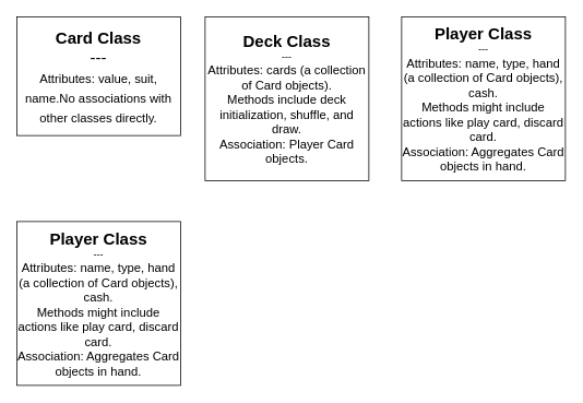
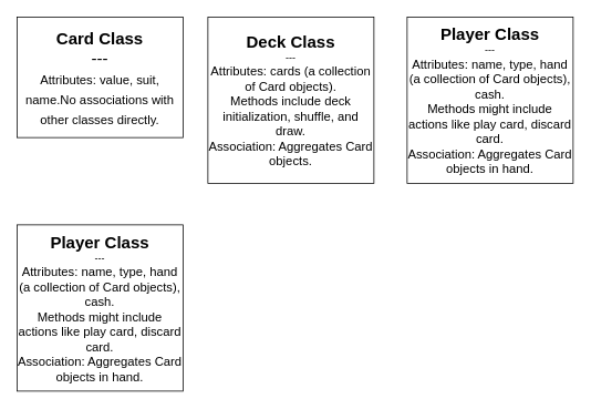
- <mxCell id="4" value="&lt;font style=&quot;&quot;&gt;&lt;b style=&quot;font-size: 20px;&quot;&gt;Deck Class&lt;/b&gt;&lt;br&gt;---&lt;br&gt;&lt;div style=&quot;&quot;&gt;&lt;span style=&quot;font-size: 15px;&quot;&gt;Attributes: cards (a collection of Card objects).&lt;/span&gt;&lt;/div&gt;&lt;div style=&quot;&quot;&gt;&lt;span style=&quot;font-size: 15px;&quot;&gt;Methods include deck initialization, shuffle, and draw.&lt;/span&gt;&lt;/div&gt;&lt;div style=&quot;&quot;&gt;&lt;span style=&quot;font-size: 15px;&quot;&gt;Association: Player Card objects.&lt;/span&gt;&lt;/div&gt;&lt;/font&gt;" style="whiteSpace=wrap;html=1;aspect=fixed;" vertex="1" parent="1"><mxGeometry x="250" y="20" width="200" height="200" as="geometry" /></mxCell>
+ <mxCell id="4" value="&lt;font style=&quot;&quot;&gt;&lt;b style=&quot;font-size: 20px;&quot;&gt;Deck Class&lt;/b&gt;&lt;br&gt;---&lt;br&gt;&lt;div style=&quot;&quot;&gt;&lt;span style=&quot;font-size: 15px;&quot;&gt;Attributes: cards (a collection of Card objects).&lt;/span&gt;&lt;/div&gt;&lt;div style=&quot;&quot;&gt;&lt;span style=&quot;font-size: 15px;&quot;&gt;Methods include deck initialization, shuffle, and draw.&lt;/span&gt;&lt;/div&gt;&lt;div style=&quot;&quot;&gt;&lt;span style=&quot;font-size: 15px;&quot;&gt;Association: Aggregates Card objects.&lt;/span&gt;&lt;/div&gt;&lt;/font&gt;" style="whiteSpace=wrap;html=1;aspect=fixed;" vertex="1" parent="1"><mxGeometry x="250" y="20" width="200" height="200" as="geometry" /></mxCell>
